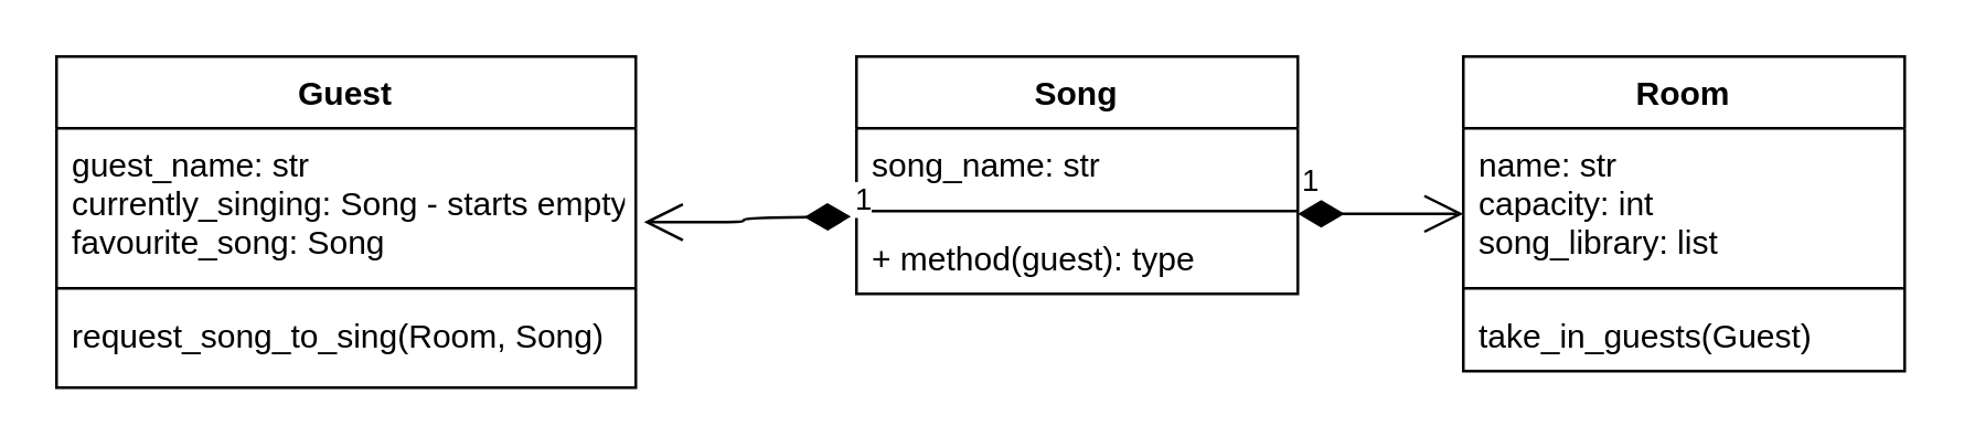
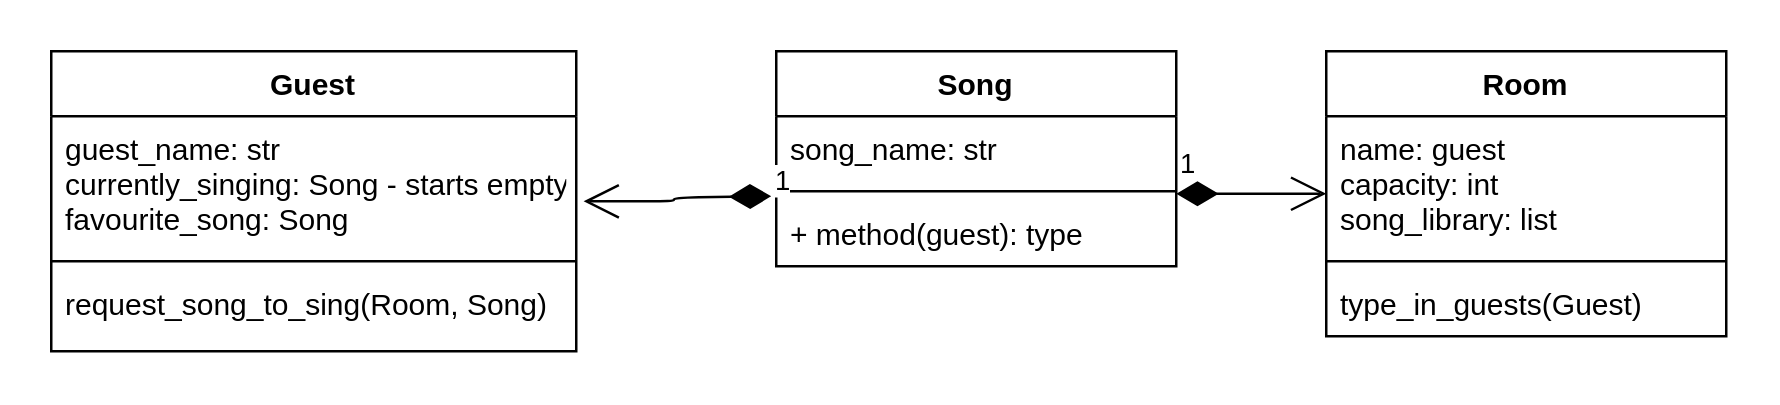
- <mxCell id="7" value="name: str&#10;capacity: int&#10;song_library: list" style="text;strokeColor=none;fillColor=none;align=left;verticalAlign=top;spacingLeft=4;spacingRight=4;overflow=hidden;rotatable=0;points=[[0,0.5],[1,0.5]];portConstraint=eastwest;" vertex="1" parent="6"><mxGeometry y="26" width="160" height="54" as="geometry" /></mxCell>
+ <mxCell id="7" value="name: guest&#10;capacity: int&#10;song_library: list" style="text;strokeColor=none;fillColor=none;align=left;verticalAlign=top;spacingLeft=4;spacingRight=4;overflow=hidden;rotatable=0;points=[[0,0.5],[1,0.5]];portConstraint=eastwest;" vertex="1" parent="6"><mxGeometry y="26" width="160" height="54" as="geometry" /></mxCell>
- <mxCell id="9" value="take_in_guests(Guest)" style="text;strokeColor=none;fillColor=none;align=left;verticalAlign=top;spacingLeft=4;spacingRight=4;overflow=hidden;rotatable=0;points=[[0,0.5],[1,0.5]];portConstraint=eastwest;" vertex="1" parent="6"><mxGeometry y="88" width="160" height="26" as="geometry" /></mxCell>
+ <mxCell id="9" value="type_in_guests(Guest)" style="text;strokeColor=none;fillColor=none;align=left;verticalAlign=top;spacingLeft=4;spacingRight=4;overflow=hidden;rotatable=0;points=[[0,0.5],[1,0.5]];portConstraint=eastwest;" vertex="1" parent="6"><mxGeometry y="88" width="160" height="26" as="geometry" /></mxCell>
